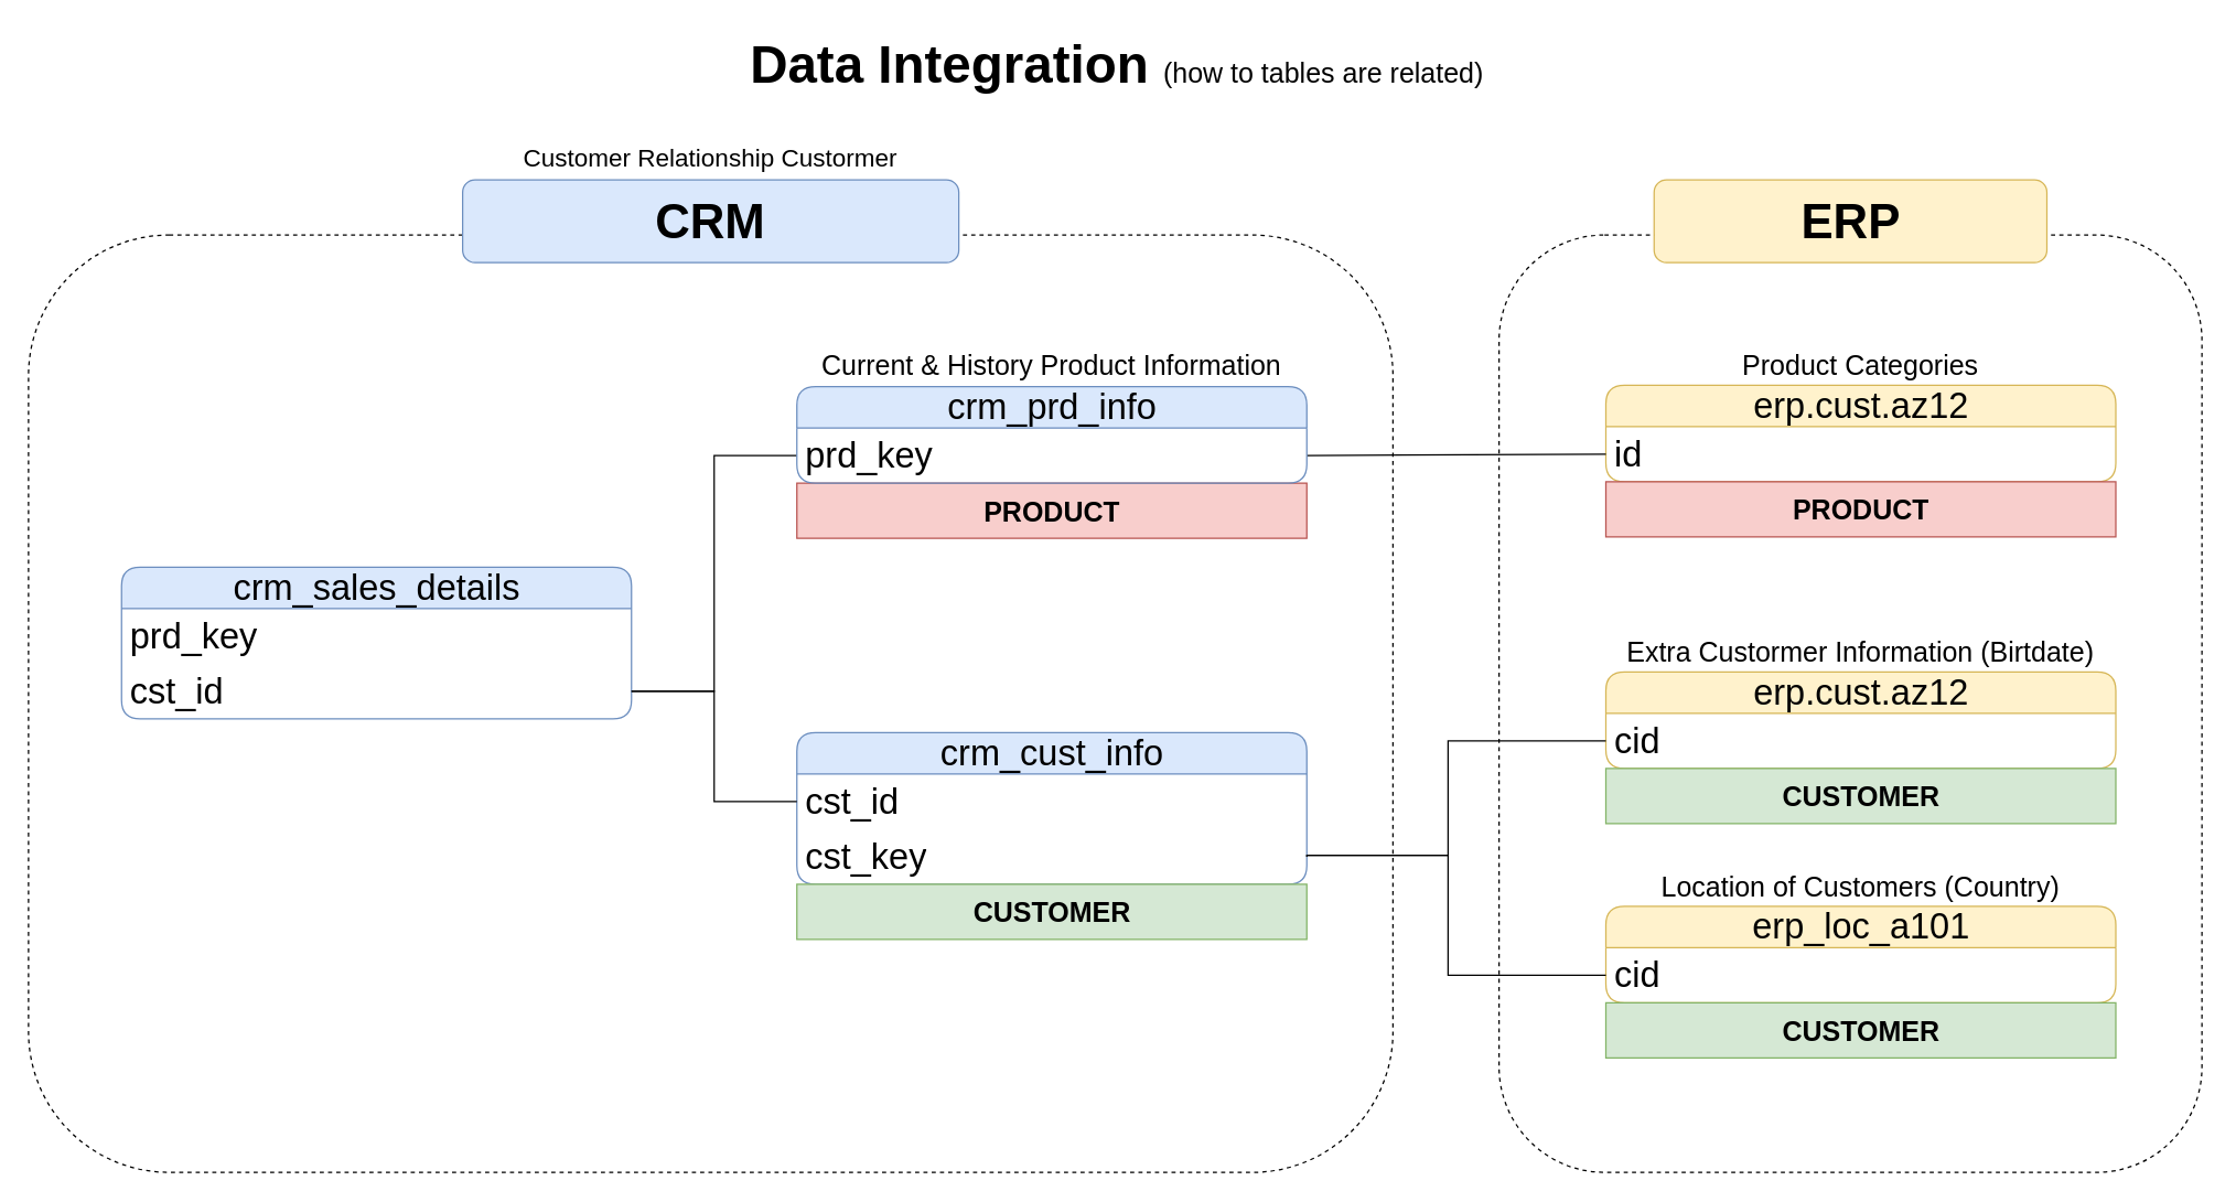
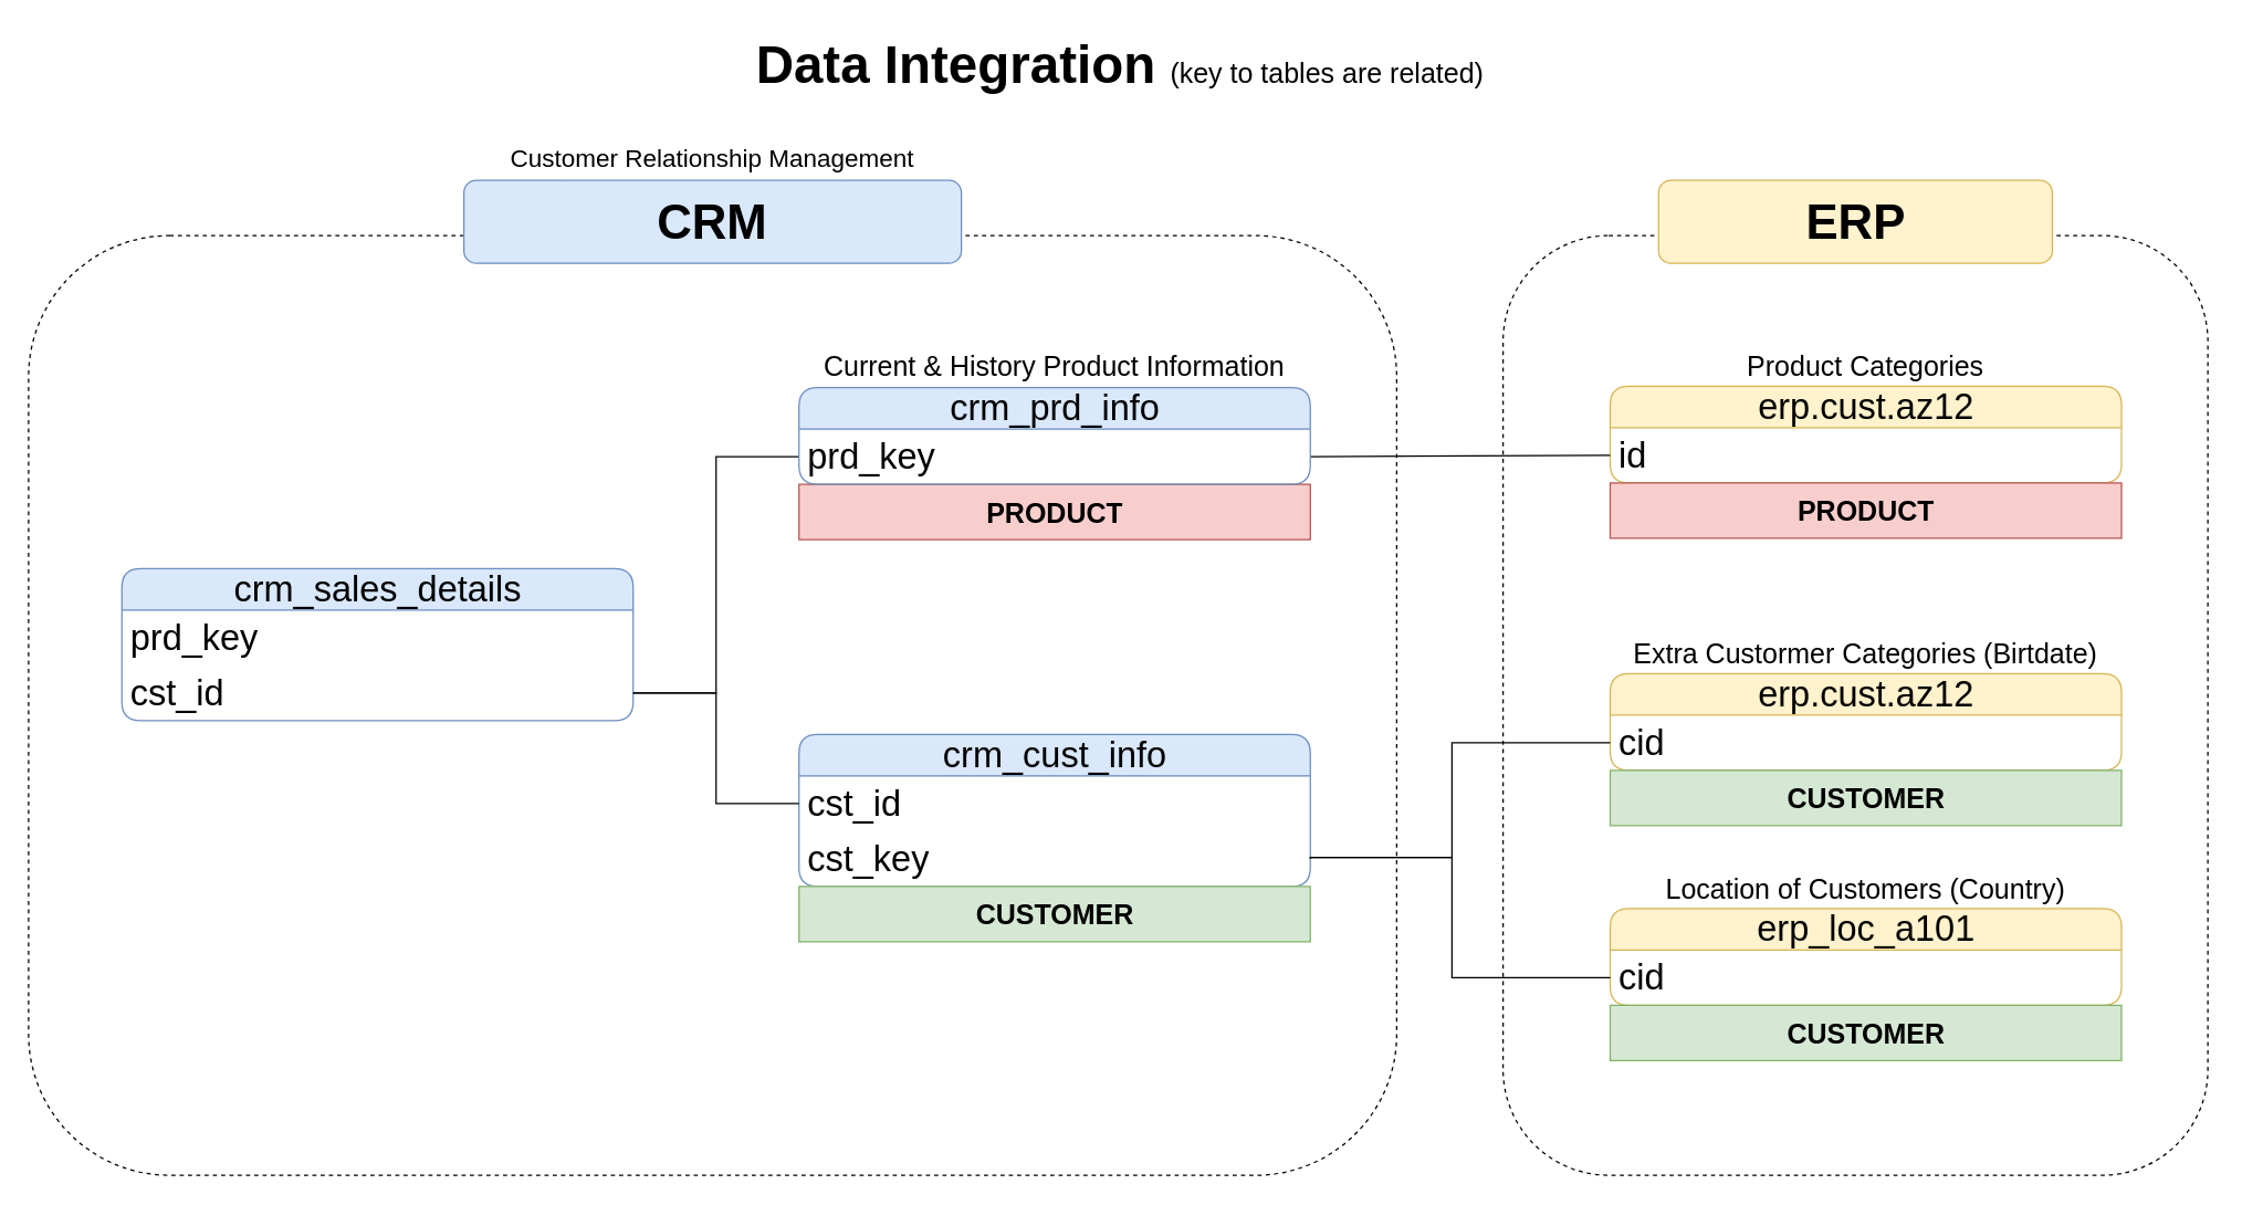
- <mxCell id="40" value="&lt;div style=&quot;&quot;&gt;&lt;b style=&quot;background-color: transparent; color: light-dark(rgb(0, 0, 0), rgb(255, 255, 255));&quot;&gt;Data Integration&amp;nbsp;&lt;/b&gt;&lt;span style=&quot;font-size: 20px; background-color: transparent; color: light-dark(rgb(0, 0, 0), rgb(255, 255, 255));&quot;&gt;(how to tables are related)&lt;/span&gt;&lt;/div&gt;" style="text;html=1;strokeColor=none;fillColor=none;align=center;verticalAlign=middle;whiteSpace=wrap;rounded=1;fontSize=38;fontFamily=Helvetica;" parent="1" vertex="1"><mxGeometry x="20" y="20" width="1580" height="54" as="geometry" /></mxCell>
+ <mxCell id="40" value="&lt;div style=&quot;&quot;&gt;&lt;b style=&quot;background-color: transparent; color: light-dark(rgb(0, 0, 0), rgb(255, 255, 255));&quot;&gt;Data Integration&amp;nbsp;&lt;/b&gt;&lt;span style=&quot;font-size: 20px; background-color: transparent; color: light-dark(rgb(0, 0, 0), rgb(255, 255, 255));&quot;&gt;(key to tables are related)&lt;/span&gt;&lt;/div&gt;" style="text;html=1;strokeColor=none;fillColor=none;align=center;verticalAlign=middle;whiteSpace=wrap;rounded=1;fontSize=38;fontFamily=Helvetica;" parent="1" vertex="1"><mxGeometry x="20" y="20" width="1580" height="54" as="geometry" /></mxCell>
- <mxCell id="30" value="&lt;font style=&quot;font-size: 18px;&quot;&gt;Customer Relationship Custormer&lt;/font&gt;" style="text;html=1;strokeColor=none;fillColor=none;align=center;verticalAlign=middle;whiteSpace=wrap;rounded=0;fontSize=18;" parent="1" vertex="1"><mxGeometry x="335" y="100" width="360" height="30" as="geometry" /></mxCell>
+ <mxCell id="30" value="&lt;font style=&quot;font-size: 18px;&quot;&gt;Customer Relationship Management&lt;/font&gt;" style="text;html=1;strokeColor=none;fillColor=none;align=center;verticalAlign=middle;whiteSpace=wrap;rounded=0;fontSize=18;" parent="1" vertex="1"><mxGeometry x="335" y="100" width="360" height="30" as="geometry" /></mxCell>
- <mxCell id="14" value="&lt;span style=&quot;font-size: 20px;&quot;&gt;Extra Custormer Information (Birtdate)&lt;/span&gt;" style="text;html=1;align=center;verticalAlign=middle;whiteSpace=wrap;rounded=0;" parent="11" vertex="1"><mxGeometry width="425" height="30" as="geometry" /></mxCell>
+ <mxCell id="14" value="&lt;span style=&quot;font-size: 20px;&quot;&gt;Extra Custormer Categories (Birtdate)&lt;/span&gt;" style="text;html=1;align=center;verticalAlign=middle;whiteSpace=wrap;rounded=0;" parent="11" vertex="1"><mxGeometry width="425" height="30" as="geometry" /></mxCell>
